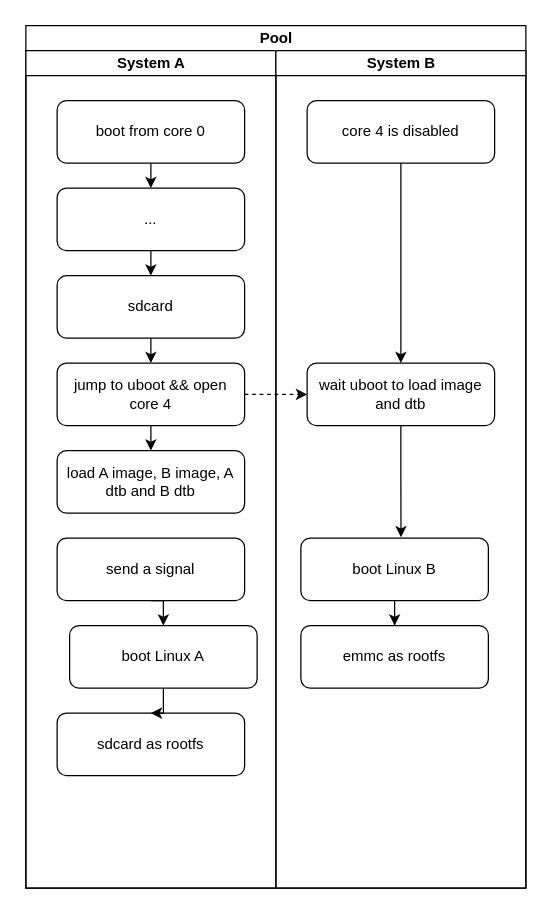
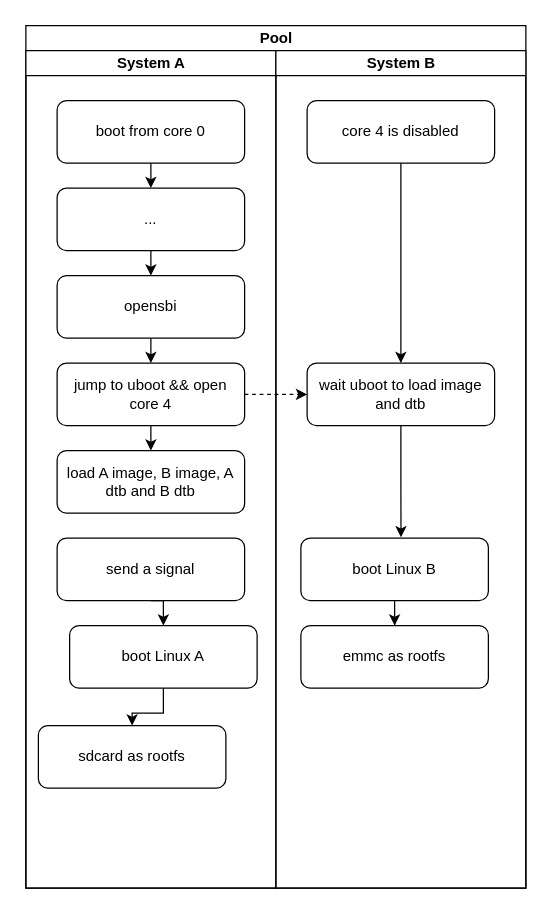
- <mxCell id="9" value="sdcard" style="rounded=1;whiteSpace=wrap;html=1;fillColor=none;" parent="3" vertex="1"><mxGeometry x="25.0" y="180" width="150" height="50" as="geometry" /></mxCell>
+ <mxCell id="9" value="opensbi" style="rounded=1;whiteSpace=wrap;html=1;fillColor=none;" parent="3" vertex="1"><mxGeometry x="25.0" y="180" width="150" height="50" as="geometry" /></mxCell>
- <mxCell id="17" value="sdcard as rootfs" style="rounded=1;whiteSpace=wrap;html=1;fillColor=none;" parent="3" vertex="1"><mxGeometry x="25.0" y="530" width="150" height="50" as="geometry" /></mxCell>
+ <mxCell id="17" value="sdcard as rootfs" style="rounded=1;whiteSpace=wrap;html=1;fillColor=none;" parent="3" vertex="1"><mxGeometry x="10" y="540" width="150" height="50" as="geometry" /></mxCell>
